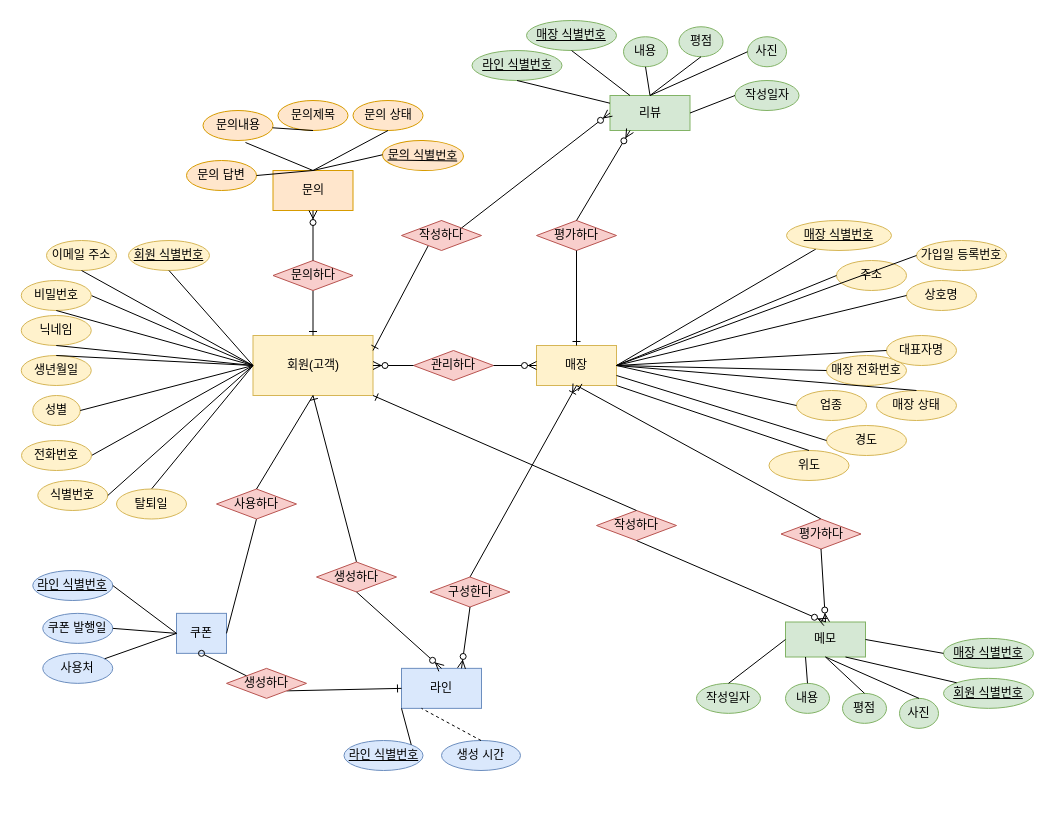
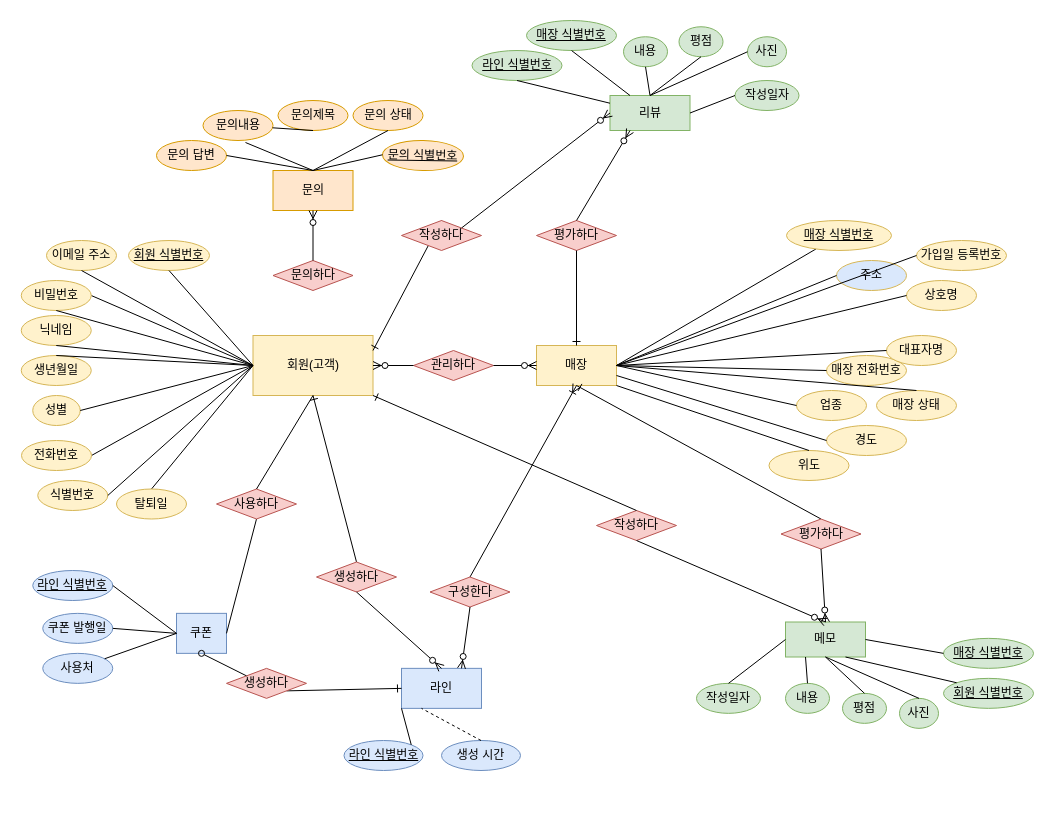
- <mxCell id="21" value="문의 답변" style="ellipse;whiteSpace=wrap;html=1;fillColor=#ffe6cc;strokeColor=#d79b00;" parent="1" vertex="1"><mxGeometry x="186" y="160" width="70" height="30" as="geometry" /></mxCell>
+ <mxCell id="21" value="문의 답변" style="ellipse;whiteSpace=wrap;html=1;fillColor=#ffe6cc;strokeColor=#d79b00;" parent="1" vertex="1"><mxGeometry x="156" y="140" width="70" height="30" as="geometry" /></mxCell>
- <mxCell id="61" value="주소" style="ellipse;whiteSpace=wrap;html=1;fillColor=#fff2cc;strokeColor=#d6b656;" parent="1" vertex="1"><mxGeometry x="836" y="260" width="70" height="30" as="geometry" /></mxCell>
+ <mxCell id="61" value="주소" style="ellipse;whiteSpace=wrap;html=1;fillColor=#dae8fc;strokeColor=#d6b656;" parent="1" vertex="1"><mxGeometry x="836" y="260" width="70" height="30" as="geometry" /></mxCell>
- <mxCell id="25" value="" style="endArrow=none;html=1;exitX=0.5;exitY=0;exitDx=0;exitDy=0;entryX=0.5;entryY=1;entryDx=0;entryDy=0;endFill=0;startArrow=ERone;startFill=0;" parent="1" source="2" target="41" edge="1"><mxGeometry width="50" height="50" relative="1" as="geometry"><mxPoint x="546" y="470" as="sourcePoint" /><mxPoint x="446" y="260" as="targetPoint" /></mxGeometry></mxCell>
